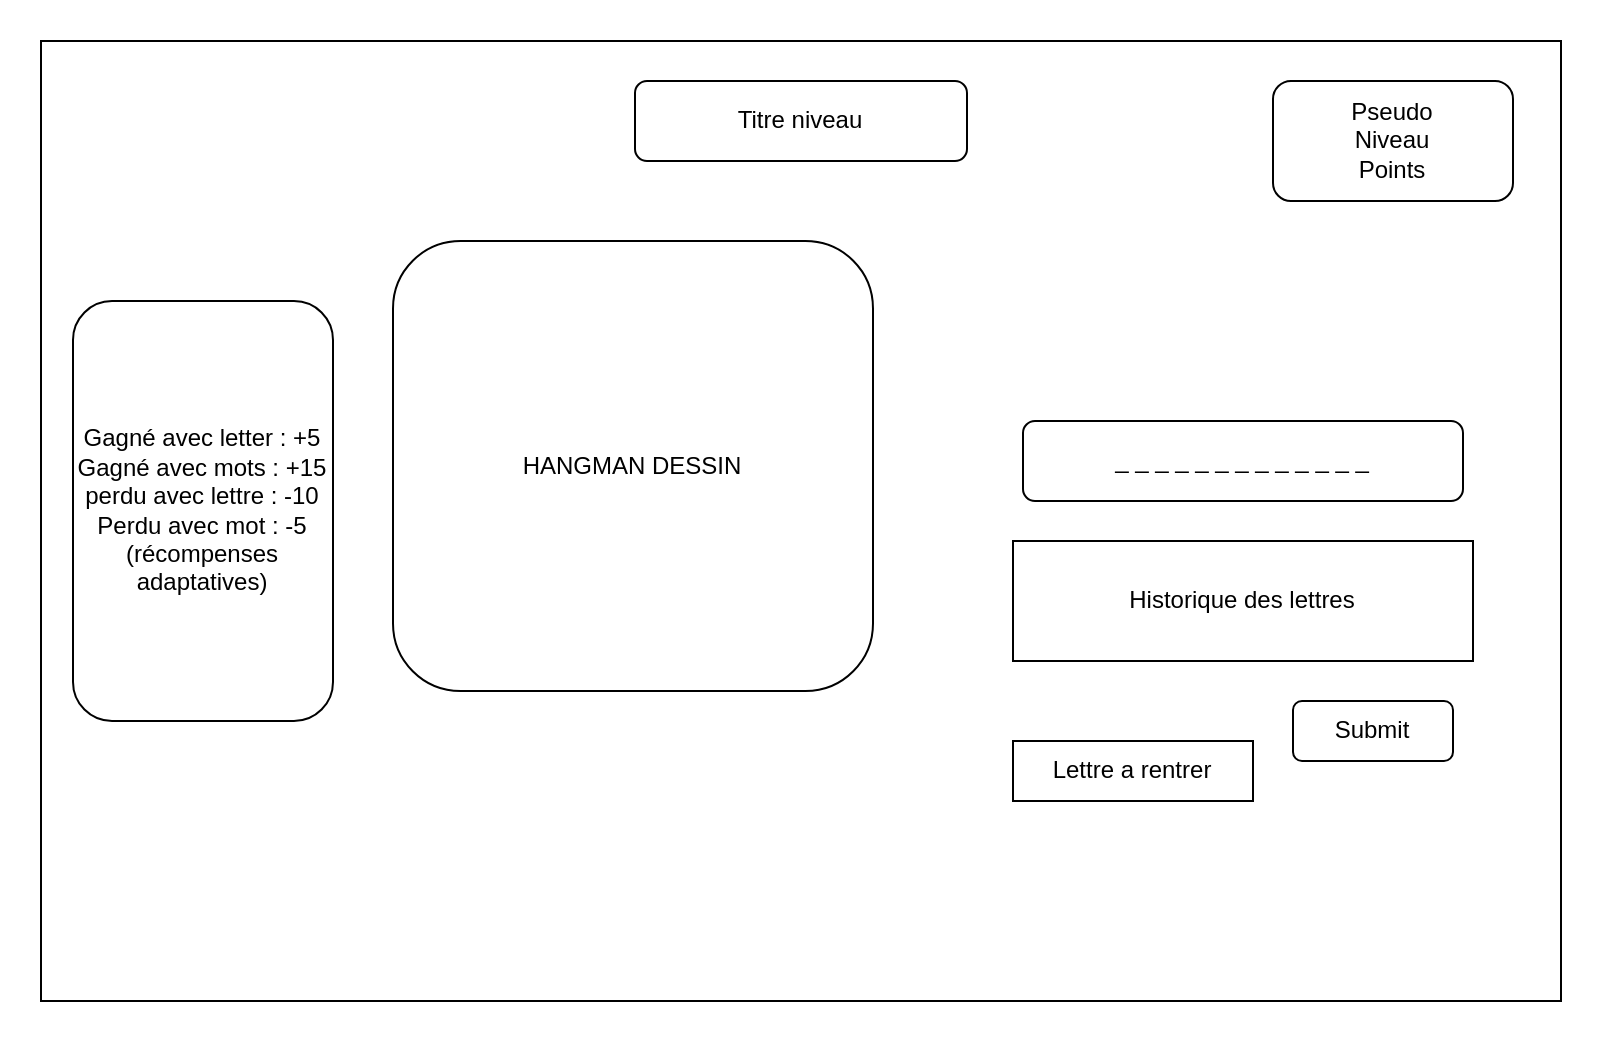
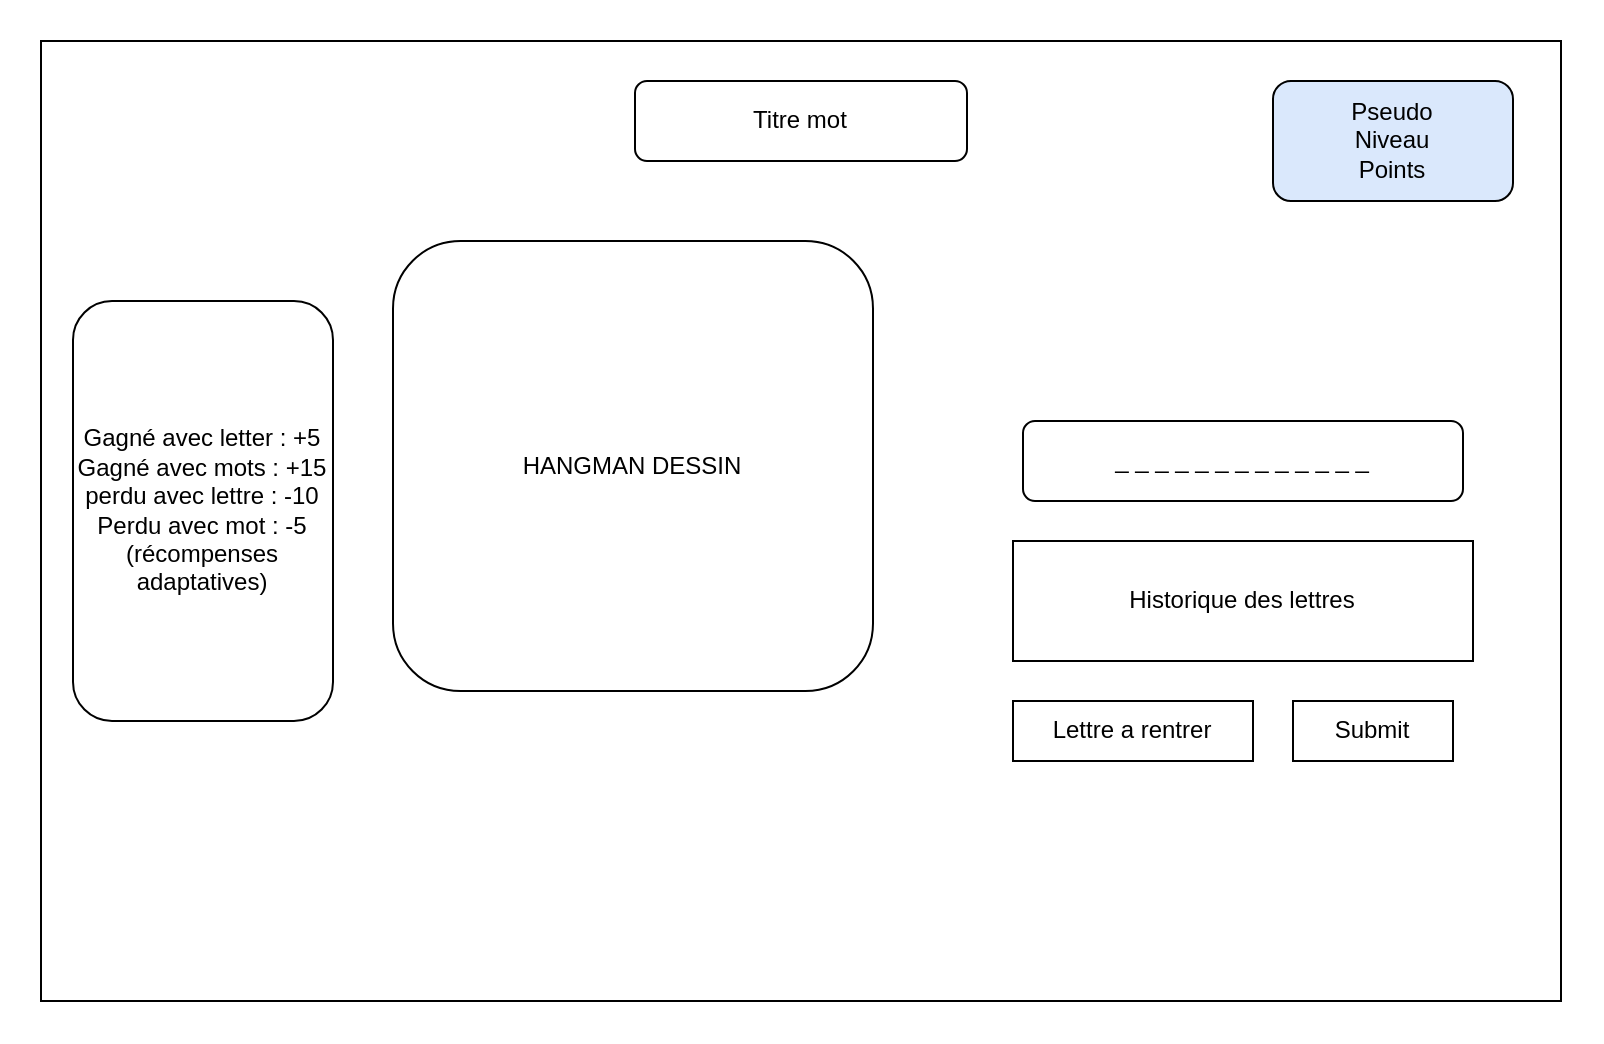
- <mxCell id="8" value="Titre niveau" style="rounded=1;whiteSpace=wrap;html=1;" vertex="1" parent="1"><mxGeometry x="317" y="40" width="166" height="40" as="geometry" /></mxCell>
+ <mxCell id="8" value="Titre mot" style="rounded=1;whiteSpace=wrap;html=1;" vertex="1" parent="1"><mxGeometry x="317" y="40" width="166" height="40" as="geometry" /></mxCell>
- <mxCell id="9" value="Pseudo&lt;br&gt;Niveau&lt;br&gt;Points" style="rounded=1;whiteSpace=wrap;html=1;" vertex="1" parent="1"><mxGeometry x="636" y="40" width="120" height="60" as="geometry" /></mxCell>
+ <mxCell id="9" value="Pseudo&lt;br&gt;Niveau&lt;br&gt;Points" style="rounded=1;whiteSpace=wrap;html=1;fillColor=#dae8fc;" vertex="1" parent="1"><mxGeometry x="636" y="40" width="120" height="60" as="geometry" /></mxCell>
- <mxCell id="4" value="Submit" style="rounded=1;whiteSpace=wrap;html=1;" vertex="1" parent="1"><mxGeometry x="646" y="350" width="80" height="30" as="geometry" /></mxCell>
+ <mxCell id="4" value="Submit" style="whiteSpace=wrap;html=1;rounded=0;" vertex="1" parent="1"><mxGeometry x="646" y="350" width="80" height="30" as="geometry" /></mxCell>
- <mxCell id="5" value="Lettre a rentrer" style="rounded=1;whiteSpace=wrap;html=1;arcSize=0;" vertex="1" parent="1"><mxGeometry x="506" y="370" width="120" height="30" as="geometry" /></mxCell>
+ <mxCell id="5" value="Lettre a rentrer" style="rounded=1;whiteSpace=wrap;html=1;arcSize=0;" vertex="1" parent="1"><mxGeometry x="506" y="350" width="120" height="30" as="geometry" /></mxCell>
